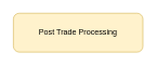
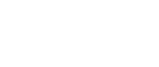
- <mxCell id="2" value="Post Trade Processing" style="rounded=1;whiteSpace=wrap;html=1;fillColor=#fff2cc;strokeColor=#d6b656;" vertex="1" parent="1"><mxGeometry x="20" y="20" width="200" height="60" as="geometry" /></mxCell>
